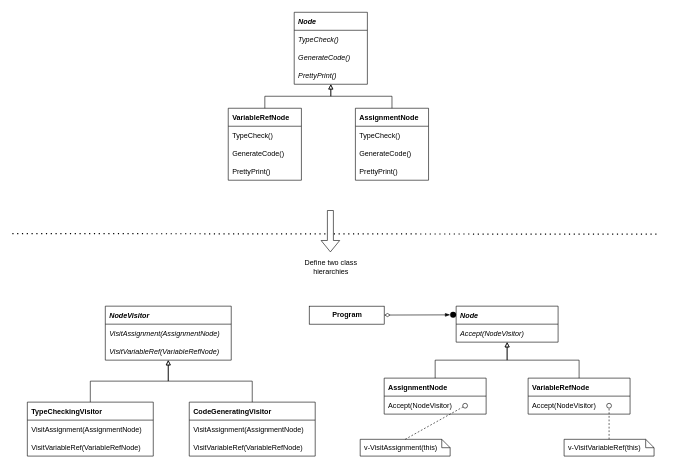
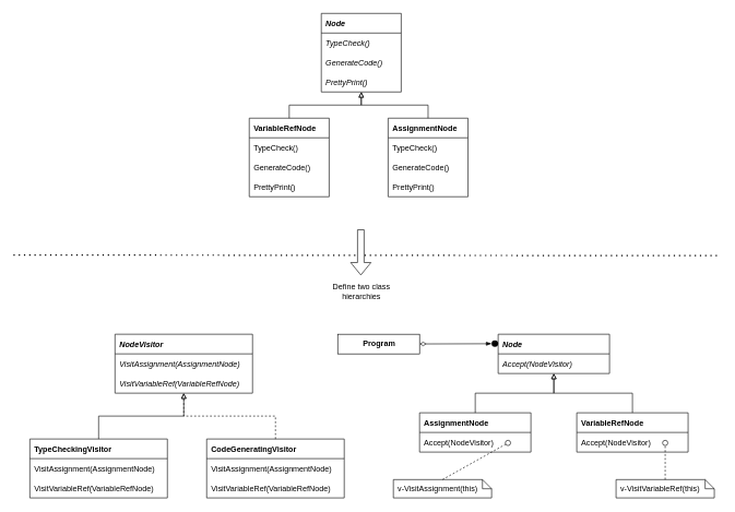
- <mxCell id="20" value="" style="edgeStyle=orthogonalEdgeStyle;rounded=0;orthogonalLoop=1;jettySize=auto;html=1;fontSize=12;startSize=30;endArrow=block;endFill=0;exitX=0.5;exitY=0;exitDx=0;exitDy=0;entryX=0.5;entryY=1;entryDx=0;entryDy=0;" edge="1" parent="1" source="24" target="16"><mxGeometry relative="1" as="geometry"><mxPoint x="358" y="670" as="sourcePoint" /><mxPoint x="285" y="650" as="targetPoint" /></mxGeometry></mxCell>
+ <mxCell id="20" value="" style="edgeStyle=orthogonalEdgeStyle;rounded=0;orthogonalLoop=1;jettySize=auto;html=1;fontSize=12;startSize=30;endArrow=block;endFill=0;exitX=0.5;exitY=0;exitDx=0;exitDy=0;entryX=0.5;entryY=1;entryDx=0;entryDy=0;dashed=1;" edge="1" parent="1" source="24" target="16"><mxGeometry relative="1" as="geometry"><mxPoint x="358" y="670" as="sourcePoint" /><mxPoint x="285" y="650" as="targetPoint" /></mxGeometry></mxCell>
